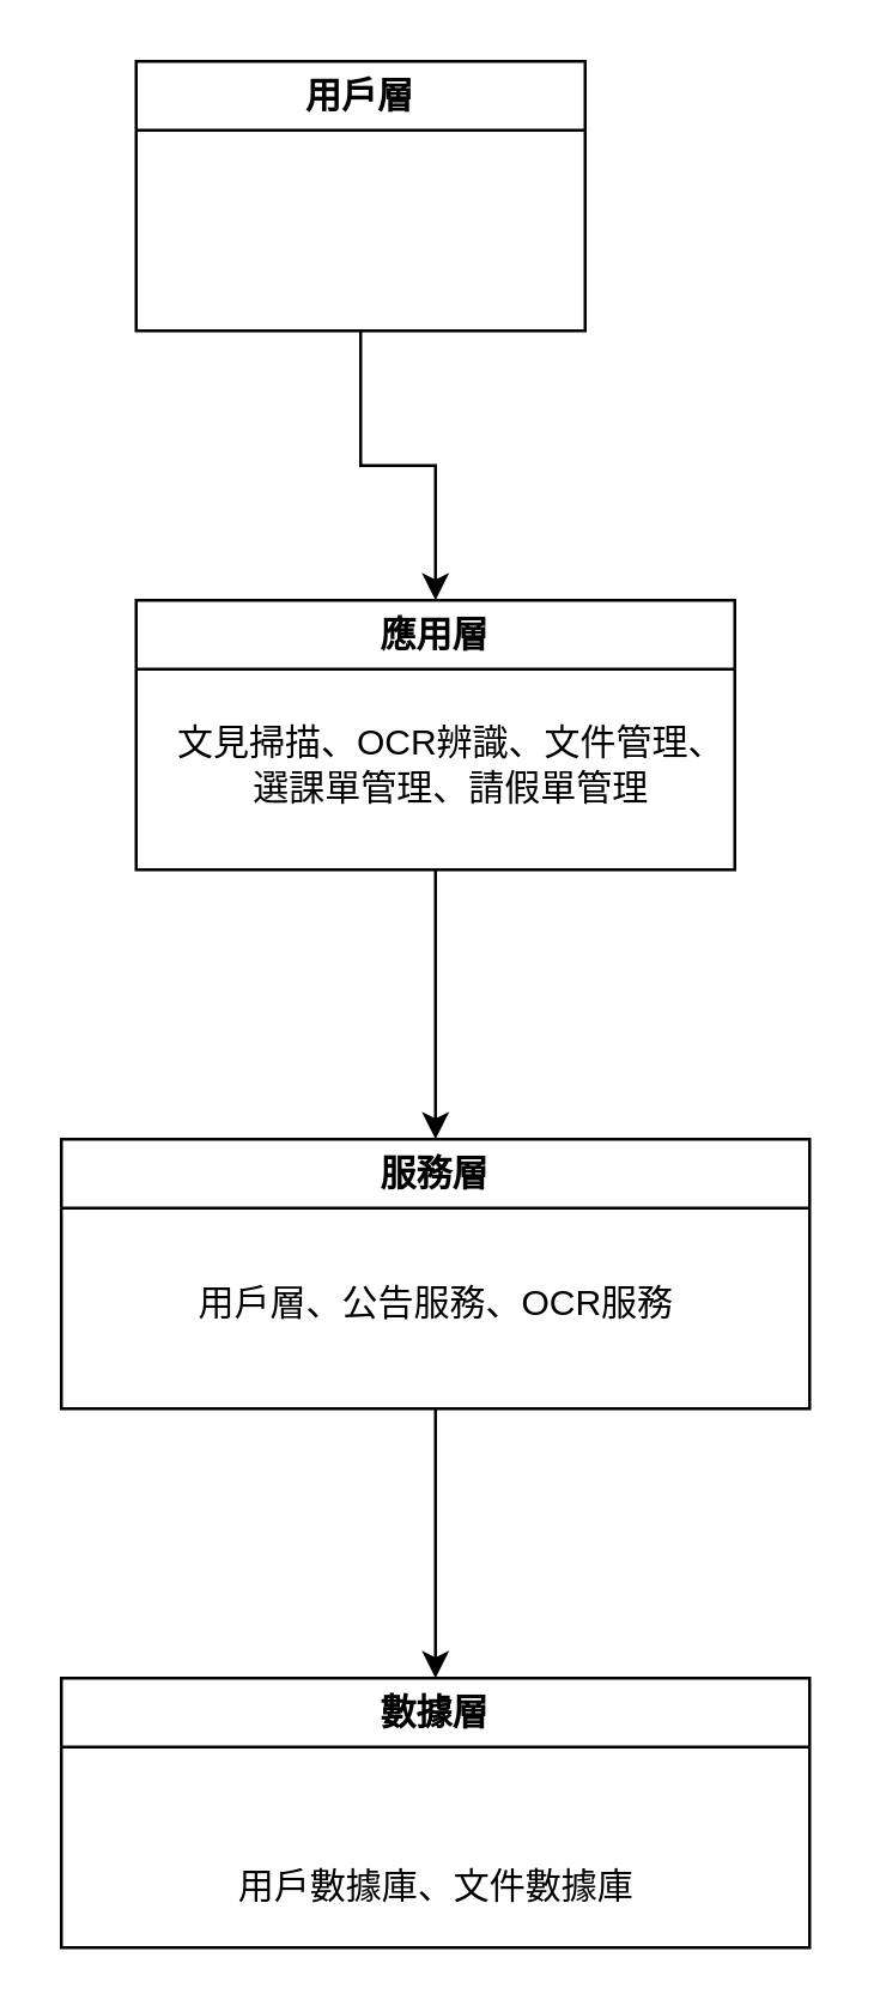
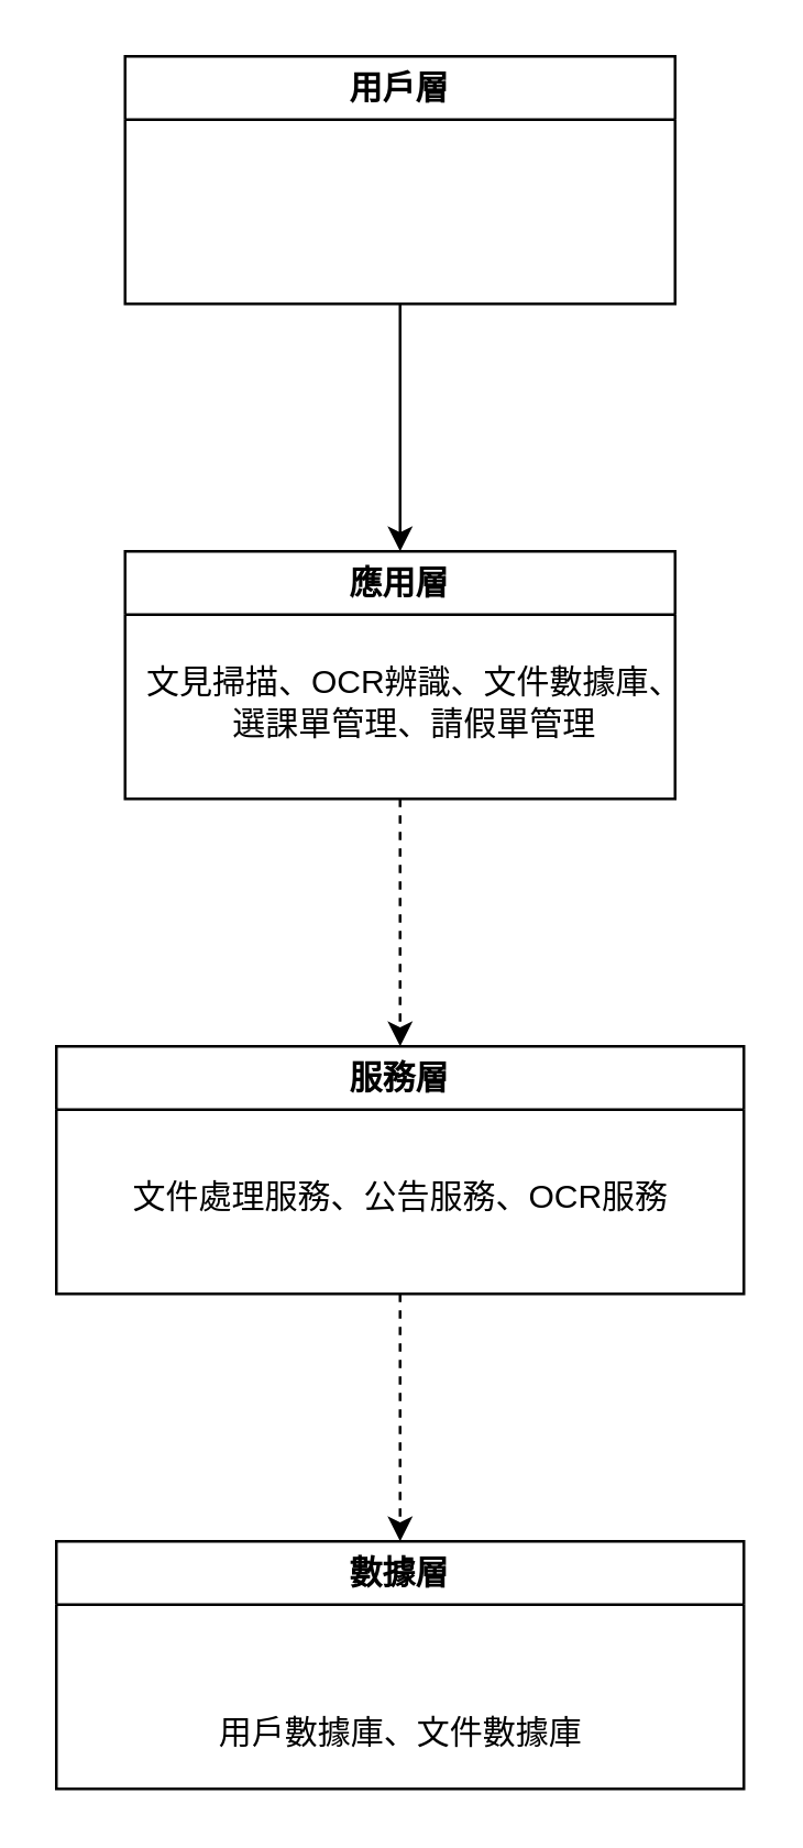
- <mxCell id="3" value="用戶層" style="swimlane;whiteSpace=wrap;html=1;" parent="1" vertex="1"><mxGeometry x="45" y="20" width="150" height="90" as="geometry" /></mxCell>
+ <mxCell id="3" value="用戶層" style="swimlane;whiteSpace=wrap;html=1;" parent="1" vertex="1"><mxGeometry x="45" y="20" width="200" height="90" as="geometry" /></mxCell>
- <mxCell id="6" value="文見掃描、&lt;span style=&quot;background-color: initial;&quot;&gt;OCR辨識、&lt;/span&gt;&lt;span style=&quot;background-color: initial;&quot;&gt;文件管理、&lt;/span&gt;&lt;div&gt;&lt;span style=&quot;background-color: initial;&quot;&gt;選課單管理、請假單管理&lt;/span&gt;&lt;/div&gt;" style="text;html=1;align=center;verticalAlign=middle;resizable=0;points=[];autosize=1;strokeColor=none;fillColor=none;" parent="5" vertex="1"><mxGeometry y="35" width="210" height="40" as="geometry" /></mxCell>
+ <mxCell id="6" value="文見掃描、&lt;span style=&quot;background-color: initial;&quot;&gt;OCR辨識、&lt;/span&gt;&lt;span style=&quot;background-color: initial;&quot;&gt;文件數據庫、&lt;/span&gt;&lt;div&gt;&lt;span style=&quot;background-color: initial;&quot;&gt;選課單管理、請假單管理&lt;/span&gt;&lt;/div&gt;" style="text;html=1;align=center;verticalAlign=middle;resizable=0;points=[];autosize=1;strokeColor=none;fillColor=none;" parent="5" vertex="1"><mxGeometry y="35" width="210" height="40" as="geometry" /></mxCell>
- <mxCell id="4" style="edgeStyle=orthogonalEdgeStyle;rounded=0;orthogonalLoop=1;jettySize=auto;html=1;entryX=0.5;entryY=0;entryDx=0;entryDy=0;" parent="1" source="5" target="8" edge="1"><mxGeometry relative="1" as="geometry" /></mxCell>
+ <mxCell id="4" style="edgeStyle=orthogonalEdgeStyle;rounded=0;orthogonalLoop=1;jettySize=auto;html=1;entryX=0.5;entryY=0;entryDx=0;entryDy=0;dashed=1;" parent="1" source="5" target="8" edge="1"><mxGeometry relative="1" as="geometry" /></mxCell>
- <mxCell id="9" value="用戶層、公告服務、OCR服務" style="text;html=1;align=center;verticalAlign=middle;resizable=0;points=[];autosize=1;strokeColor=none;fillColor=none;" parent="8" vertex="1"><mxGeometry x="15" y="40" width="220" height="30" as="geometry" /></mxCell>
+ <mxCell id="9" value="文件處理服務、公告服務、OCR服務" style="text;html=1;align=center;verticalAlign=middle;resizable=0;points=[];autosize=1;strokeColor=none;fillColor=none;" parent="8" vertex="1"><mxGeometry x="15" y="40" width="220" height="30" as="geometry" /></mxCell>
- <mxCell id="7" style="edgeStyle=orthogonalEdgeStyle;rounded=0;orthogonalLoop=1;jettySize=auto;html=1;entryX=0.5;entryY=0;entryDx=0;entryDy=0;" parent="1" source="8" target="10" edge="1"><mxGeometry relative="1" as="geometry" /></mxCell>
+ <mxCell id="7" style="edgeStyle=orthogonalEdgeStyle;rounded=0;orthogonalLoop=1;jettySize=auto;html=1;entryX=0.5;entryY=0;entryDx=0;entryDy=0;dashed=1;" parent="1" source="8" target="10" edge="1"><mxGeometry relative="1" as="geometry" /></mxCell>
